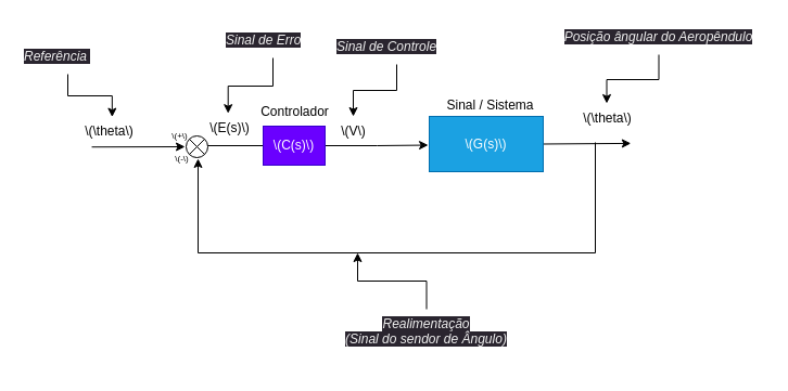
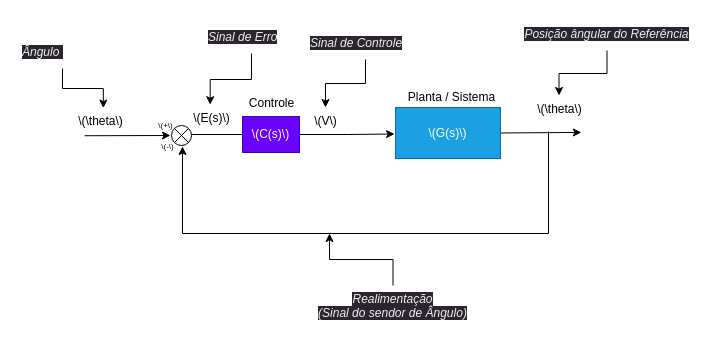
- <mxCell id="19" value="&lt;span style=&quot;color: rgb(240, 240, 240); font-family: Helvetica; font-size: 12px; font-variant-ligatures: normal; font-variant-caps: normal; font-weight: 400; letter-spacing: normal; orphans: 2; text-indent: 0px; text-transform: none; widows: 2; word-spacing: 0px; -webkit-text-stroke-width: 0px; background-color: rgb(42, 37, 47); text-decoration-thickness: initial; text-decoration-style: initial; text-decoration-color: initial; float: none; display: inline !important;&quot;&gt;&lt;i&gt;Posição ângular do Aeropêndulo&lt;/i&gt;&lt;/span&gt;" style="text;whiteSpace=wrap;html=1;align=center;rounded=0;" vertex="1" parent="1"><mxGeometry x="509" y="20" width="195" height="30" as="geometry" /></mxCell>
+ <mxCell id="19" value="&lt;span style=&quot;color: rgb(240, 240, 240); font-family: Helvetica; font-size: 12px; font-variant-ligatures: normal; font-variant-caps: normal; font-weight: 400; letter-spacing: normal; orphans: 2; text-indent: 0px; text-transform: none; widows: 2; word-spacing: 0px; -webkit-text-stroke-width: 0px; background-color: rgb(42, 37, 47); text-decoration-thickness: initial; text-decoration-style: initial; text-decoration-color: initial; float: none; display: inline !important;&quot;&gt;&lt;i&gt;Posição ângular do Referência&lt;/i&gt;&lt;/span&gt;" style="text;whiteSpace=wrap;html=1;align=center;rounded=0;" vertex="1" parent="1"><mxGeometry x="509" y="20" width="195" height="30" as="geometry" /></mxCell>
- <mxCell id="17" value="&lt;span style=&quot;color: rgb(240, 240, 240); font-family: Helvetica; font-size: 12px; font-variant-ligatures: normal; font-variant-caps: normal; font-weight: 400; letter-spacing: normal; orphans: 2; text-align: center; text-indent: 0px; text-transform: none; widows: 2; word-spacing: 0px; -webkit-text-stroke-width: 0px; background-color: rgb(42, 37, 47); text-decoration-thickness: initial; text-decoration-style: initial; text-decoration-color: initial; float: none; display: inline !important;&quot;&gt;&lt;i&gt;Referência&amp;nbsp;&lt;/i&gt;&lt;/span&gt;" style="text;whiteSpace=wrap;html=1;rounded=0;" vertex="1" parent="1"><mxGeometry x="20" y="38" width="84" height="30" as="geometry" /></mxCell>
+ <mxCell id="17" value="&lt;span style=&quot;color: rgb(240, 240, 240); font-family: Helvetica; font-size: 12px; font-variant-ligatures: normal; font-variant-caps: normal; font-weight: 400; letter-spacing: normal; orphans: 2; text-align: center; text-indent: 0px; text-transform: none; widows: 2; word-spacing: 0px; -webkit-text-stroke-width: 0px; background-color: rgb(42, 37, 47); text-decoration-thickness: initial; text-decoration-style: initial; text-decoration-color: initial; float: none; display: inline !important;&quot;&gt;&lt;i&gt;Ângulo&amp;nbsp;&lt;/i&gt;&lt;/span&gt;" style="text;whiteSpace=wrap;html=1;rounded=0;" vertex="1" parent="1"><mxGeometry x="20" y="38" width="84" height="30" as="geometry" /></mxCell>
- <mxCell id="13" value="Sinal / Sistema" style="text;html=1;align=center;verticalAlign=middle;resizable=0;points=[];autosize=1;rounded=0;" vertex="1" parent="1"><mxGeometry x="398" y="83" width="105" height="27" as="geometry" /></mxCell>
+ <mxCell id="13" value="Planta / Sistema" style="text;html=1;align=center;verticalAlign=middle;resizable=0;points=[];autosize=1;rounded=0;" vertex="1" parent="1"><mxGeometry x="398" y="83" width="105" height="27" as="geometry" /></mxCell>
- <mxCell id="14" value="Controlador" style="text;html=1;align=center;verticalAlign=middle;resizable=0;points=[];autosize=1;rounded=0;" vertex="1" parent="1"><mxGeometry x="230" y="89" width="81" height="27" as="geometry" /></mxCell>
+ <mxCell id="14" value="Controle" style="text;html=1;align=center;verticalAlign=middle;resizable=0;points=[];autosize=1;rounded=0;" vertex="1" parent="1"><mxGeometry x="230" y="89" width="81" height="27" as="geometry" /></mxCell>
